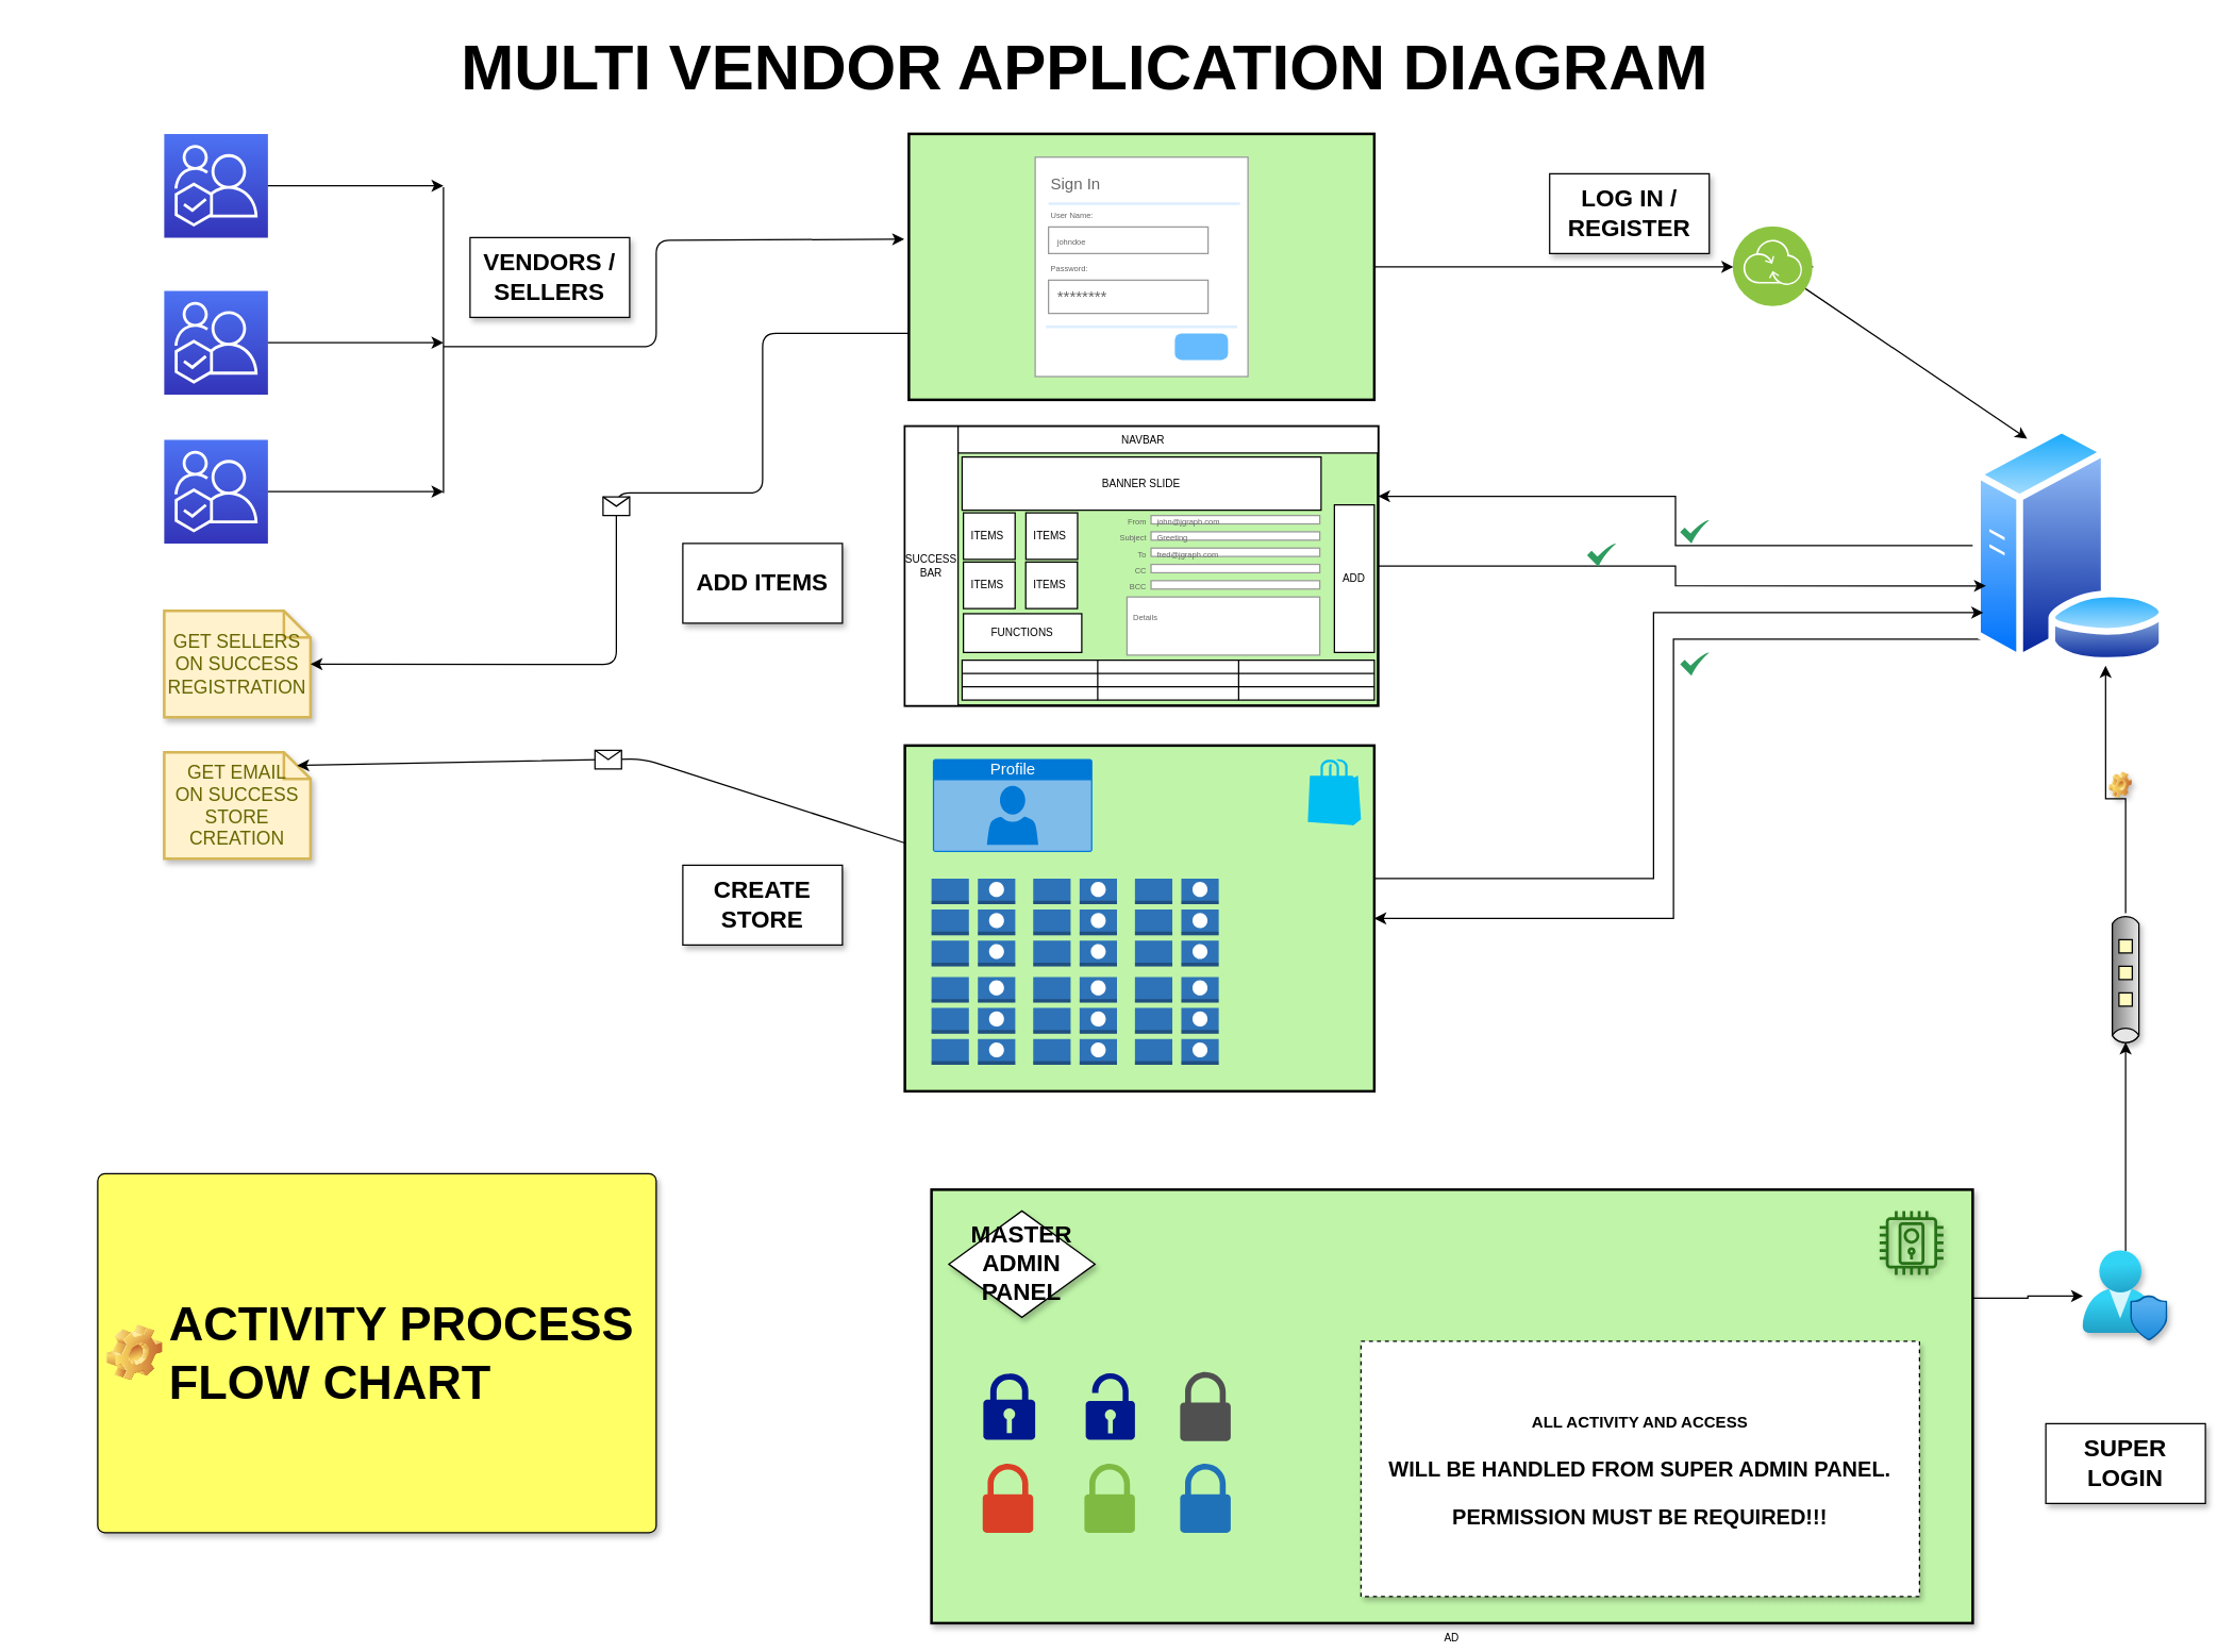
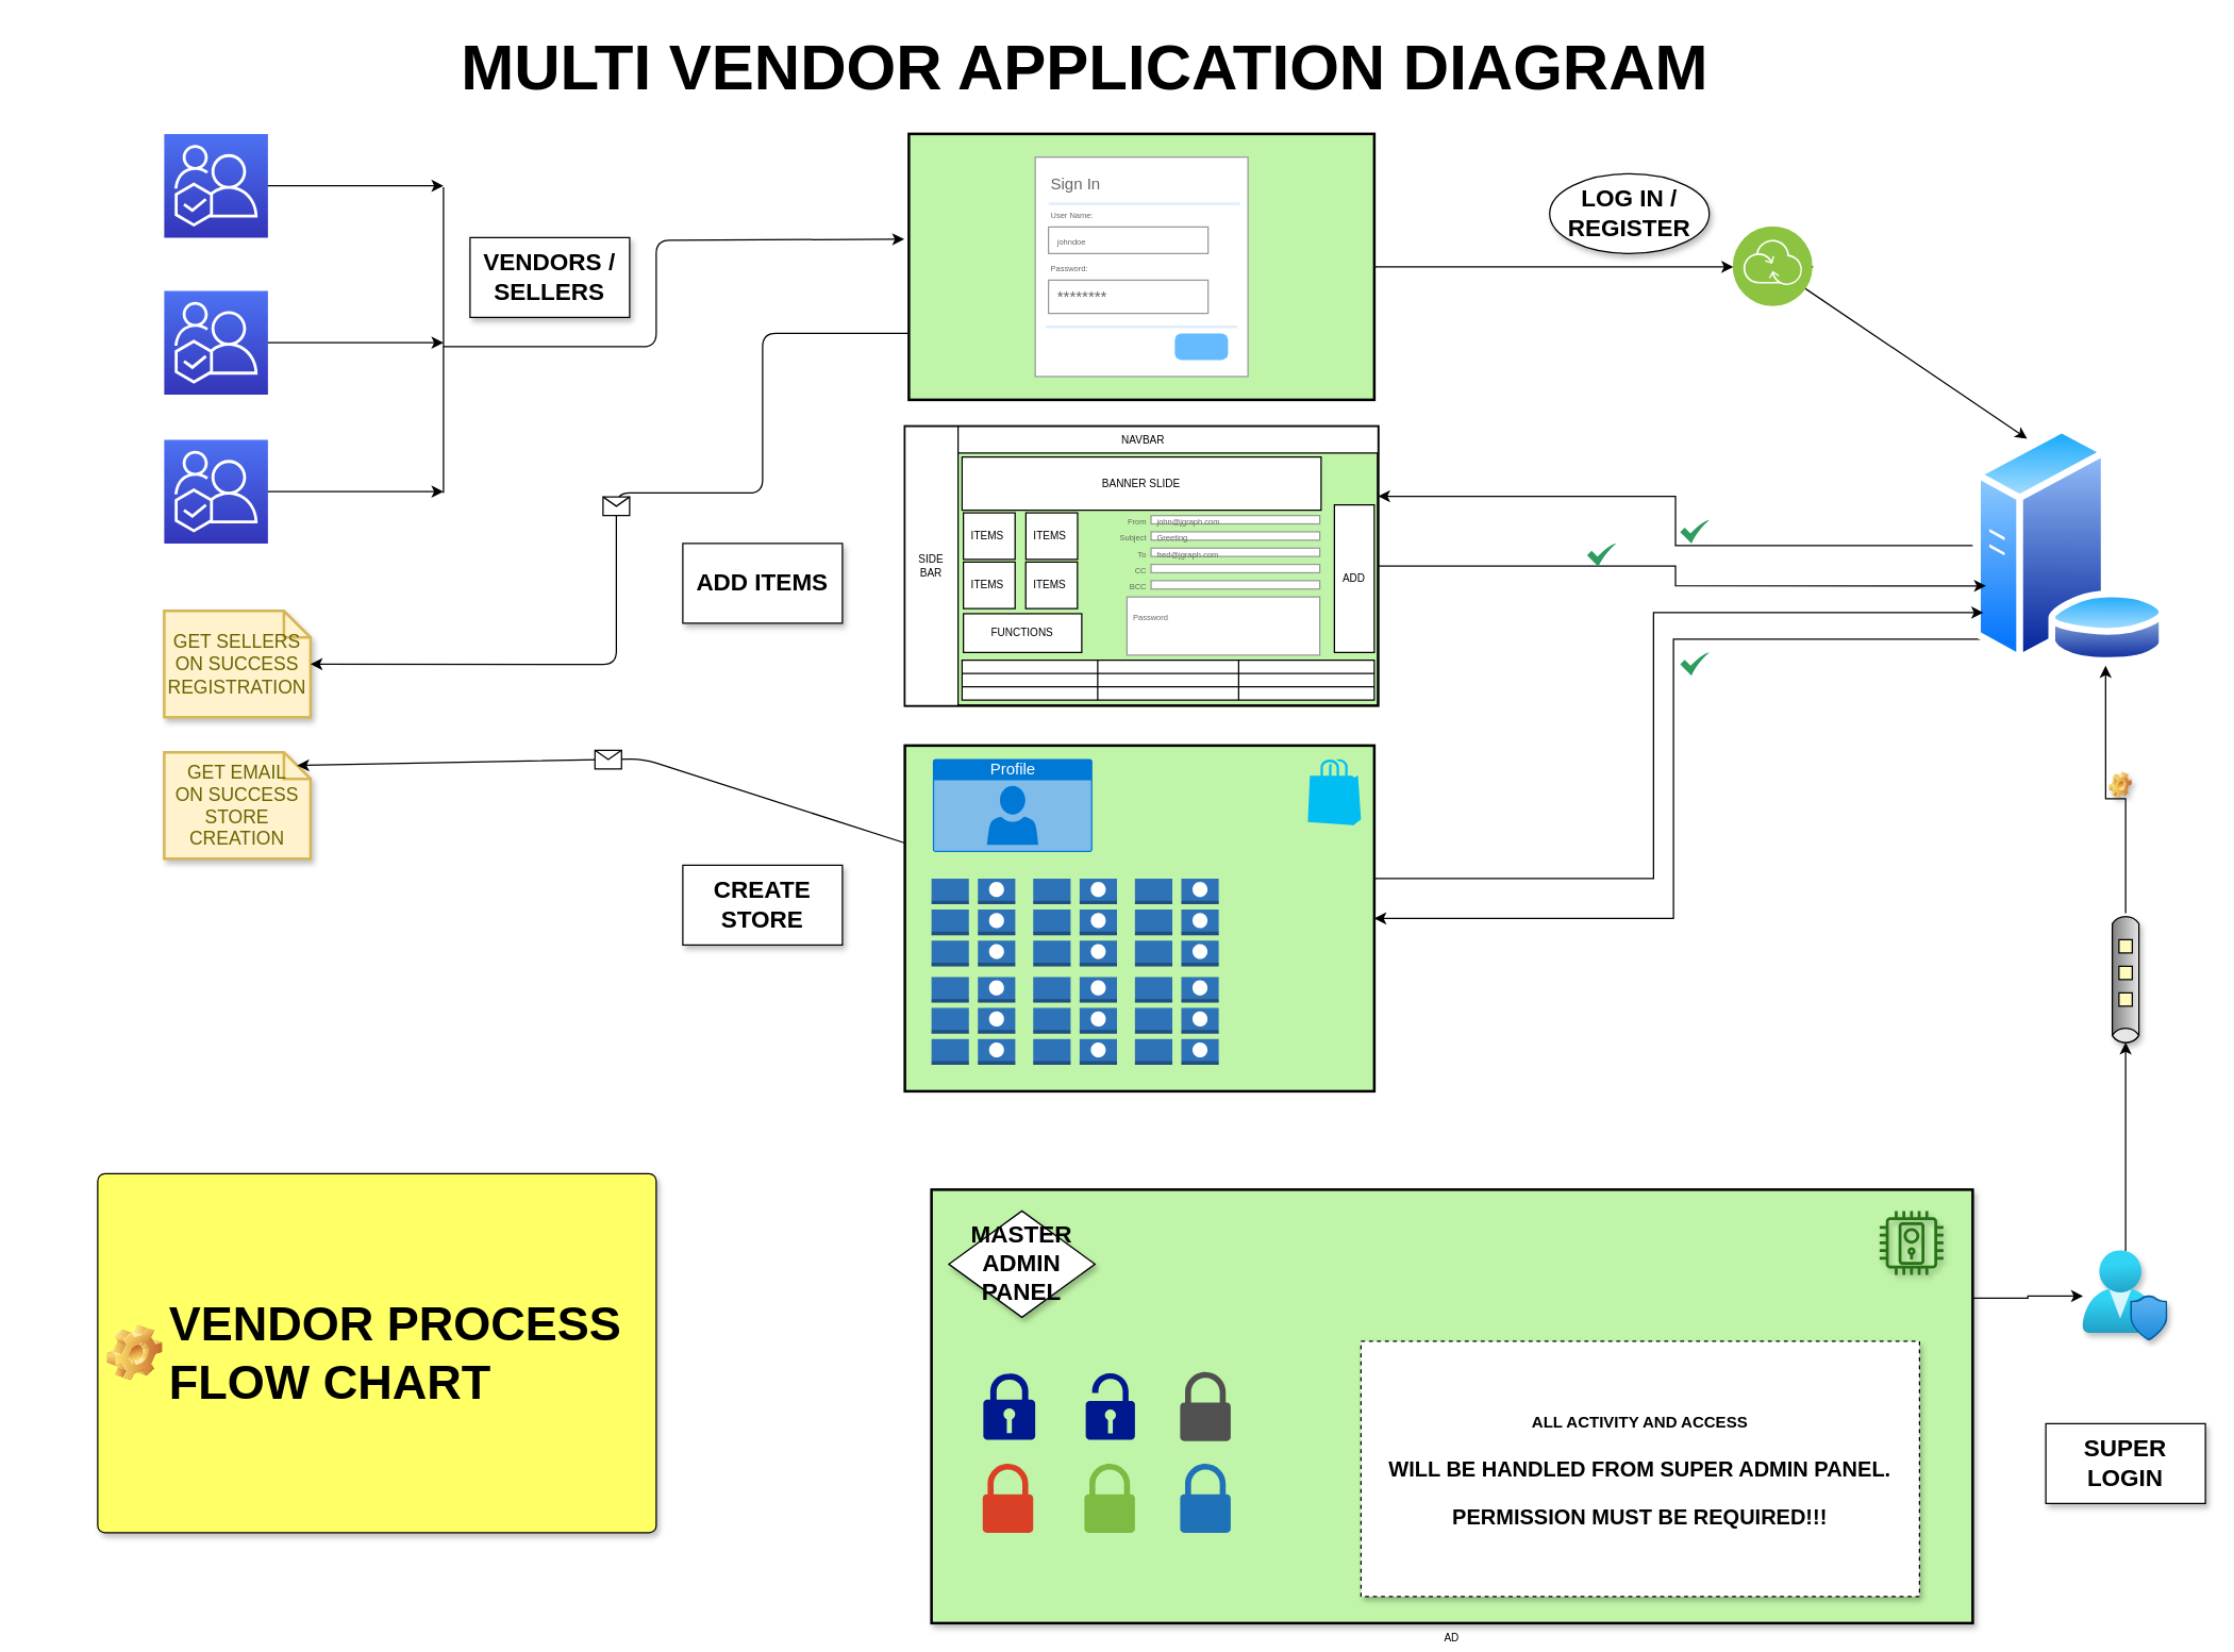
- <mxCell id="81" value="&lt;h2&gt;LOG IN / REGISTER&lt;/h2&gt;" style="whiteSpace=wrap;html=1;shadow=1;" vertex="1" parent="1"><mxGeometry x="1164.88" y="130" width="120" height="60" as="geometry" /></mxCell>
+ <mxCell id="81" value="&lt;h2&gt;LOG IN / REGISTER&lt;/h2&gt;" style="ellipse;whiteSpace=wrap;html=1;shadow=1;" vertex="1" parent="1"><mxGeometry x="1164.88" y="130" width="120" height="60" as="geometry" /></mxCell>
- <mxCell id="11" value="SUCCESS&#10;BAR" style="strokeWidth=1;dashed=0;align=center;fontSize=8;shape=rect" vertex="1" parent="6"><mxGeometry width="40" height="210" as="geometry" /></mxCell>
+ <mxCell id="11" value="SIDE&#10;BAR" style="strokeWidth=1;dashed=0;align=center;fontSize=8;shape=rect" vertex="1" parent="6"><mxGeometry width="40" height="210" as="geometry" /></mxCell>
- <mxCell id="37" value="&lt;font style=&quot;font-size: 6px&quot;&gt;Details&lt;/font&gt;" style="strokeWidth=1;shadow=0;dashed=0;align=center;html=1;shape=mxgraph.mockup.forms.rrect;fillColor=#ffffff;rSize=0;fontColor=#666666;align=left;spacingLeft=3;strokeColor=#999999;verticalAlign=top;whiteSpace=wrap;" vertex="1" parent="26"><mxGeometry y="61.25" width="145" height="43.75" as="geometry" /></mxCell>
+ <mxCell id="37" value="&lt;font style=&quot;font-size: 6px&quot;&gt;Password&lt;/font&gt;" style="strokeWidth=1;shadow=0;dashed=0;align=center;html=1;shape=mxgraph.mockup.forms.rrect;fillColor=#ffffff;rSize=0;fontColor=#666666;align=left;spacingLeft=3;strokeColor=#999999;verticalAlign=top;whiteSpace=wrap;" vertex="1" parent="26"><mxGeometry y="61.25" width="145" height="43.75" as="geometry" /></mxCell>
- <mxCell id="109" value="&lt;font style=&quot;font-size: 36px&quot;&gt;ACTIVITY PROCESS&lt;br&gt;FLOW CHART&lt;/font&gt;" style="label;whiteSpace=wrap;html=1;image=img/clipart/Gear_128x128.png;shadow=1;arcSize=2;fillColor=#FFFF66;" vertex="1" parent="1"><mxGeometry x="73" y="882" width="420" height="270" as="geometry" /></mxCell>
+ <mxCell id="109" value="&lt;font style=&quot;font-size: 36px&quot;&gt;VENDOR PROCESS&lt;br&gt;FLOW CHART&lt;/font&gt;" style="label;whiteSpace=wrap;html=1;image=img/clipart/Gear_128x128.png;shadow=1;arcSize=2;fillColor=#FFFF66;" vertex="1" parent="1"><mxGeometry x="73" y="882" width="420" height="270" as="geometry" /></mxCell>
